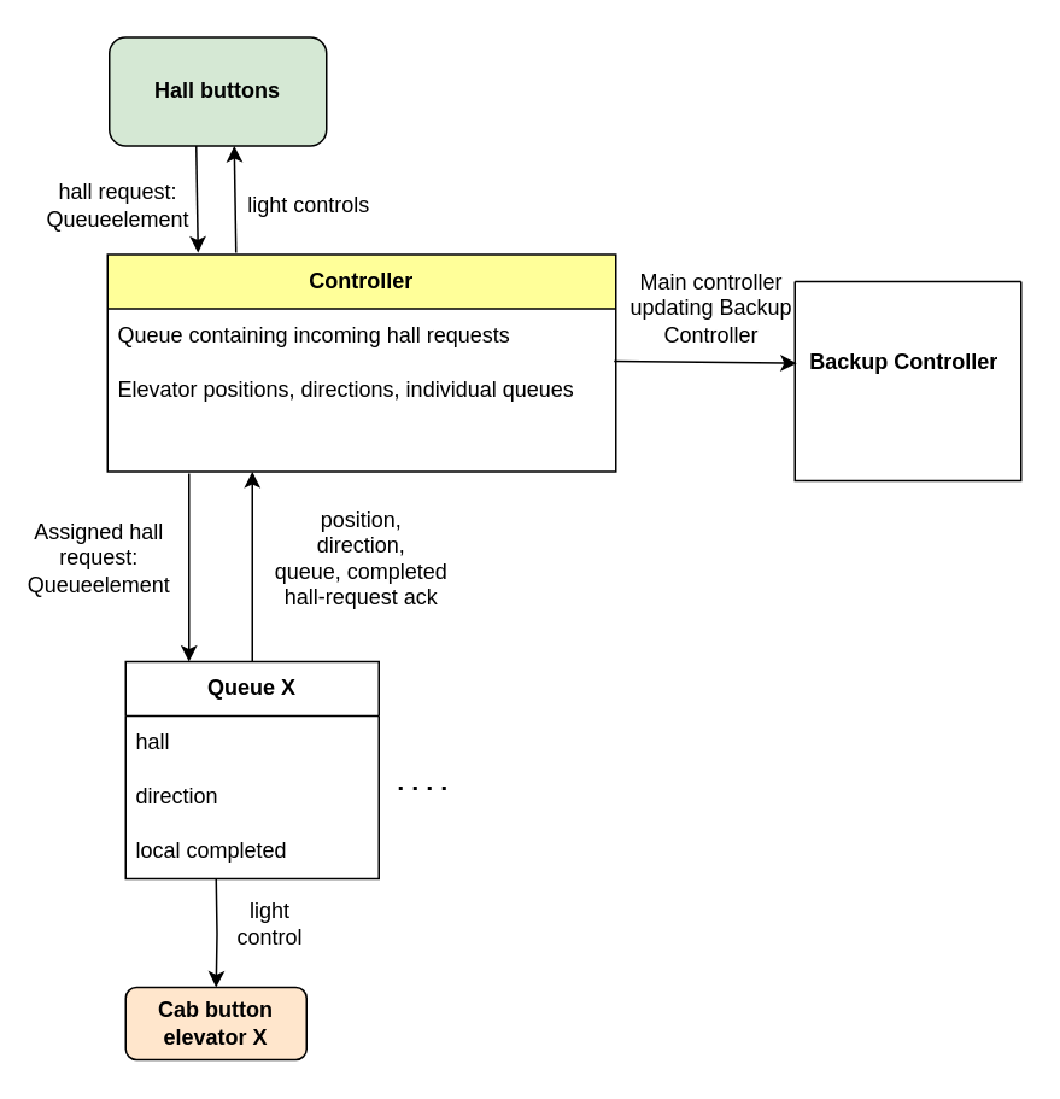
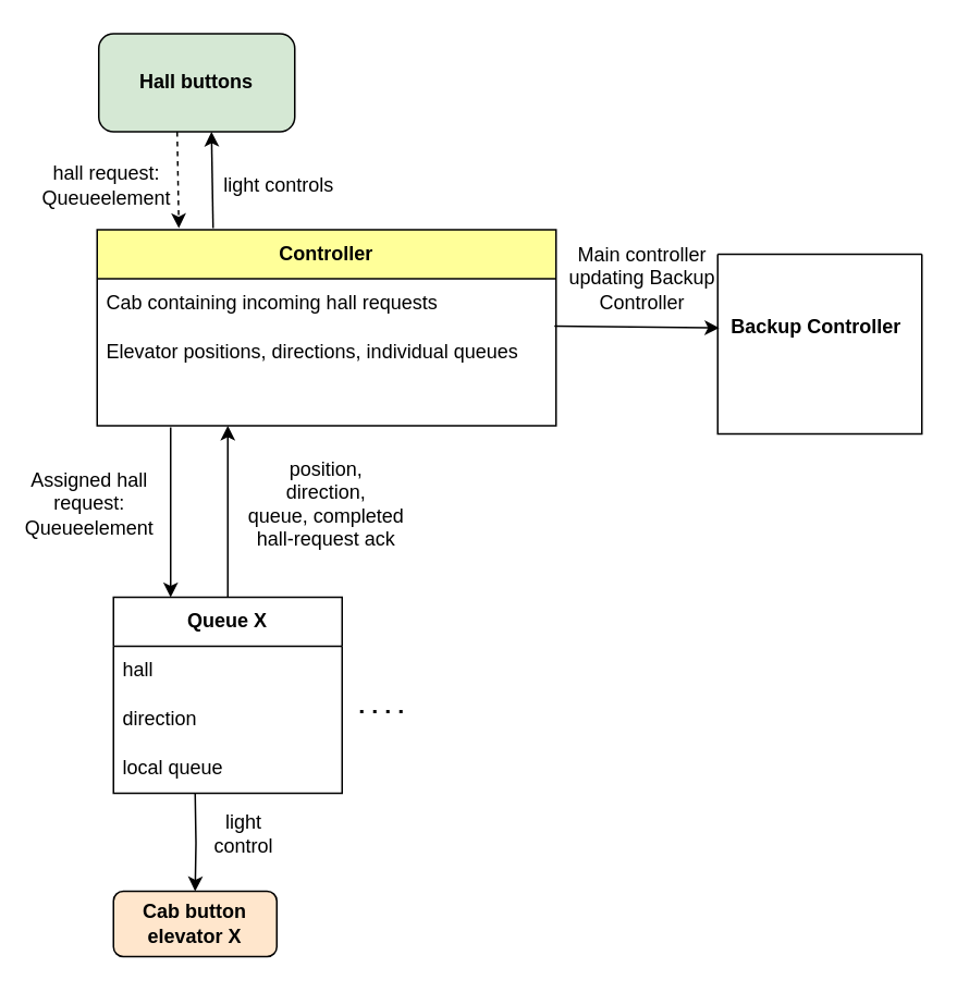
- <mxCell id="24" value="" style="endArrow=classic;html=1;rounded=0;entryX=0.178;entryY=-0.008;entryDx=0;entryDy=0;entryPerimeter=0;exitX=0.4;exitY=1;exitDx=0;exitDy=0;exitPerimeter=0;" edge="1" parent="1" source="22" target="11"><mxGeometry width="50" height="50" relative="1" as="geometry"><mxPoint x="102" y="82" as="sourcePoint" /><mxPoint x="300" y="280" as="targetPoint" /></mxGeometry></mxCell>
+ <mxCell id="24" value="" style="endArrow=classic;html=1;rounded=0;entryX=0.178;entryY=-0.008;entryDx=0;entryDy=0;entryPerimeter=0;exitX=0.4;exitY=1;exitDx=0;exitDy=0;exitPerimeter=0;dashed=1;" edge="1" parent="1" source="22" target="11"><mxGeometry width="50" height="50" relative="1" as="geometry"><mxPoint x="102" y="82" as="sourcePoint" /><mxPoint x="300" y="280" as="targetPoint" /></mxGeometry></mxCell>
- <mxCell id="12" value="Queue containing incoming hall requests" style="text;strokeColor=none;fillColor=none;align=left;verticalAlign=middle;spacingLeft=4;spacingRight=4;overflow=hidden;points=[[0,0.5],[1,0.5]];portConstraint=eastwest;rotatable=0;whiteSpace=wrap;html=1;" vertex="1" parent="11"><mxGeometry y="30" width="281" height="30" as="geometry" /></mxCell>
+ <mxCell id="12" value="Cab containing incoming hall requests" style="text;strokeColor=none;fillColor=none;align=left;verticalAlign=middle;spacingLeft=4;spacingRight=4;overflow=hidden;points=[[0,0.5],[1,0.5]];portConstraint=eastwest;rotatable=0;whiteSpace=wrap;html=1;" vertex="1" parent="11"><mxGeometry y="30" width="281" height="30" as="geometry" /></mxCell>
- <mxCell id="8" value="local completed" style="text;strokeColor=none;fillColor=none;align=left;verticalAlign=middle;spacingLeft=4;spacingRight=4;overflow=hidden;points=[[0,0.5],[1,0.5]];portConstraint=eastwest;rotatable=0;whiteSpace=wrap;html=1;" vertex="1" parent="5"><mxGeometry y="90" width="140" height="30" as="geometry" /></mxCell>
+ <mxCell id="8" value="local queue" style="text;strokeColor=none;fillColor=none;align=left;verticalAlign=middle;spacingLeft=4;spacingRight=4;overflow=hidden;points=[[0,0.5],[1,0.5]];portConstraint=eastwest;rotatable=0;whiteSpace=wrap;html=1;" vertex="1" parent="5"><mxGeometry y="90" width="140" height="30" as="geometry" /></mxCell>
